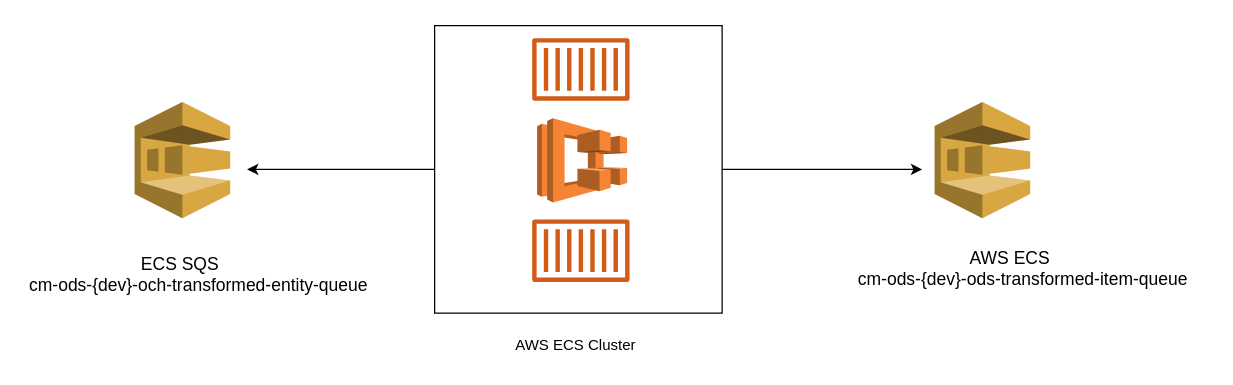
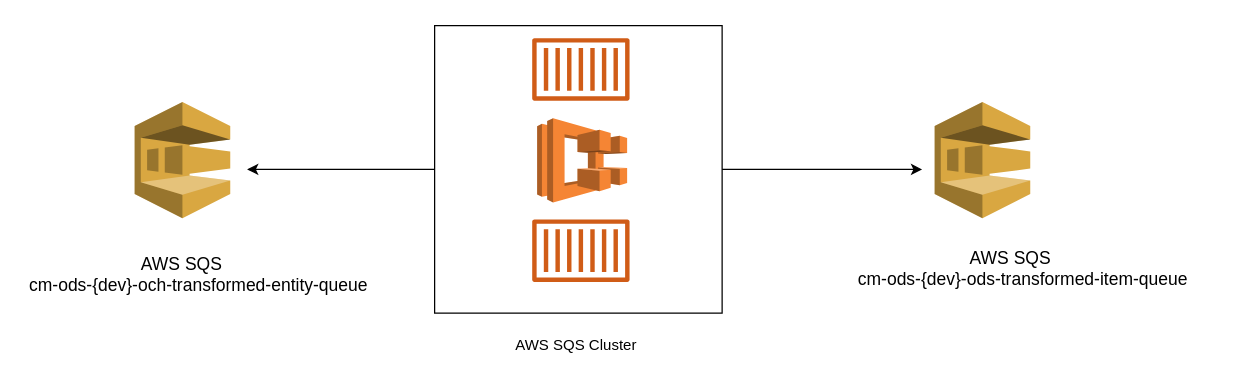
- <mxCell id="10" value="&lt;div&gt;&lt;font style=&quot;font-size: 14px&quot;&gt;&amp;nbsp; &amp;nbsp; &amp;nbsp; &amp;nbsp; &amp;nbsp; &amp;nbsp; &amp;nbsp; &amp;nbsp; &amp;nbsp; &amp;nbsp; &amp;nbsp; &amp;nbsp;AWS ECS&lt;/font&gt;&lt;/div&gt;&lt;div&gt;&lt;font style=&quot;font-size: 14px&quot;&gt;cm-ods-{dev}-ods-transformed-item-queue&lt;/font&gt;&lt;/div&gt;" style="text;html=1;resizable=0;points=[];autosize=1;align=left;verticalAlign=top;spacingTop=-4;" vertex="1" parent="1"><mxGeometry x="683.5" y="195" width="280" height="30" as="geometry" /></mxCell>
+ <mxCell id="10" value="&lt;div&gt;&lt;font style=&quot;font-size: 14px&quot;&gt;&amp;nbsp; &amp;nbsp; &amp;nbsp; &amp;nbsp; &amp;nbsp; &amp;nbsp; &amp;nbsp; &amp;nbsp; &amp;nbsp; &amp;nbsp; &amp;nbsp; &amp;nbsp;AWS SQS&lt;/font&gt;&lt;/div&gt;&lt;div&gt;&lt;font style=&quot;font-size: 14px&quot;&gt;cm-ods-{dev}-ods-transformed-item-queue&lt;/font&gt;&lt;/div&gt;" style="text;html=1;resizable=0;points=[];autosize=1;align=left;verticalAlign=top;spacingTop=-4;" vertex="1" parent="1"><mxGeometry x="683.5" y="195" width="280" height="30" as="geometry" /></mxCell>
- <mxCell id="8" value="&lt;div&gt;&lt;font style=&quot;font-size: 14px&quot;&gt;&amp;nbsp; &amp;nbsp; &amp;nbsp; &amp;nbsp; &amp;nbsp; &amp;nbsp; &amp;nbsp; &amp;nbsp; &amp;nbsp; &amp;nbsp; &amp;nbsp; &amp;nbsp;ECS SQS&lt;/font&gt;&lt;/div&gt;&lt;div&gt;&lt;font style=&quot;font-size: 14px&quot;&gt;cm-ods-{dev}-och-transformed-entity-queue&lt;/font&gt;&lt;/div&gt;" style="text;html=1;resizable=0;points=[];autosize=1;align=left;verticalAlign=top;spacingTop=-4;" vertex="1" parent="1"><mxGeometry x="20.5" y="200" width="290" height="30" as="geometry" /></mxCell>
+ <mxCell id="8" value="&lt;div&gt;&lt;font style=&quot;font-size: 14px&quot;&gt;&amp;nbsp; &amp;nbsp; &amp;nbsp; &amp;nbsp; &amp;nbsp; &amp;nbsp; &amp;nbsp; &amp;nbsp; &amp;nbsp; &amp;nbsp; &amp;nbsp; &amp;nbsp;AWS SQS&lt;/font&gt;&lt;/div&gt;&lt;div&gt;&lt;font style=&quot;font-size: 14px&quot;&gt;cm-ods-{dev}-och-transformed-entity-queue&lt;/font&gt;&lt;/div&gt;" style="text;html=1;resizable=0;points=[];autosize=1;align=left;verticalAlign=top;spacingTop=-4;" vertex="1" parent="1"><mxGeometry x="20.5" y="200" width="290" height="30" as="geometry" /></mxCell>
- <mxCell id="12" value="AWS ECS Cluster" style="text;html=1;resizable=0;points=[];autosize=1;align=left;verticalAlign=top;spacingTop=-4;" vertex="1" parent="1"><mxGeometry x="410" y="266" width="110" height="20" as="geometry" /></mxCell>
+ <mxCell id="12" value="AWS SQS Cluster" style="text;html=1;resizable=0;points=[];autosize=1;align=left;verticalAlign=top;spacingTop=-4;" vertex="1" parent="1"><mxGeometry x="410" y="266" width="110" height="20" as="geometry" /></mxCell>
